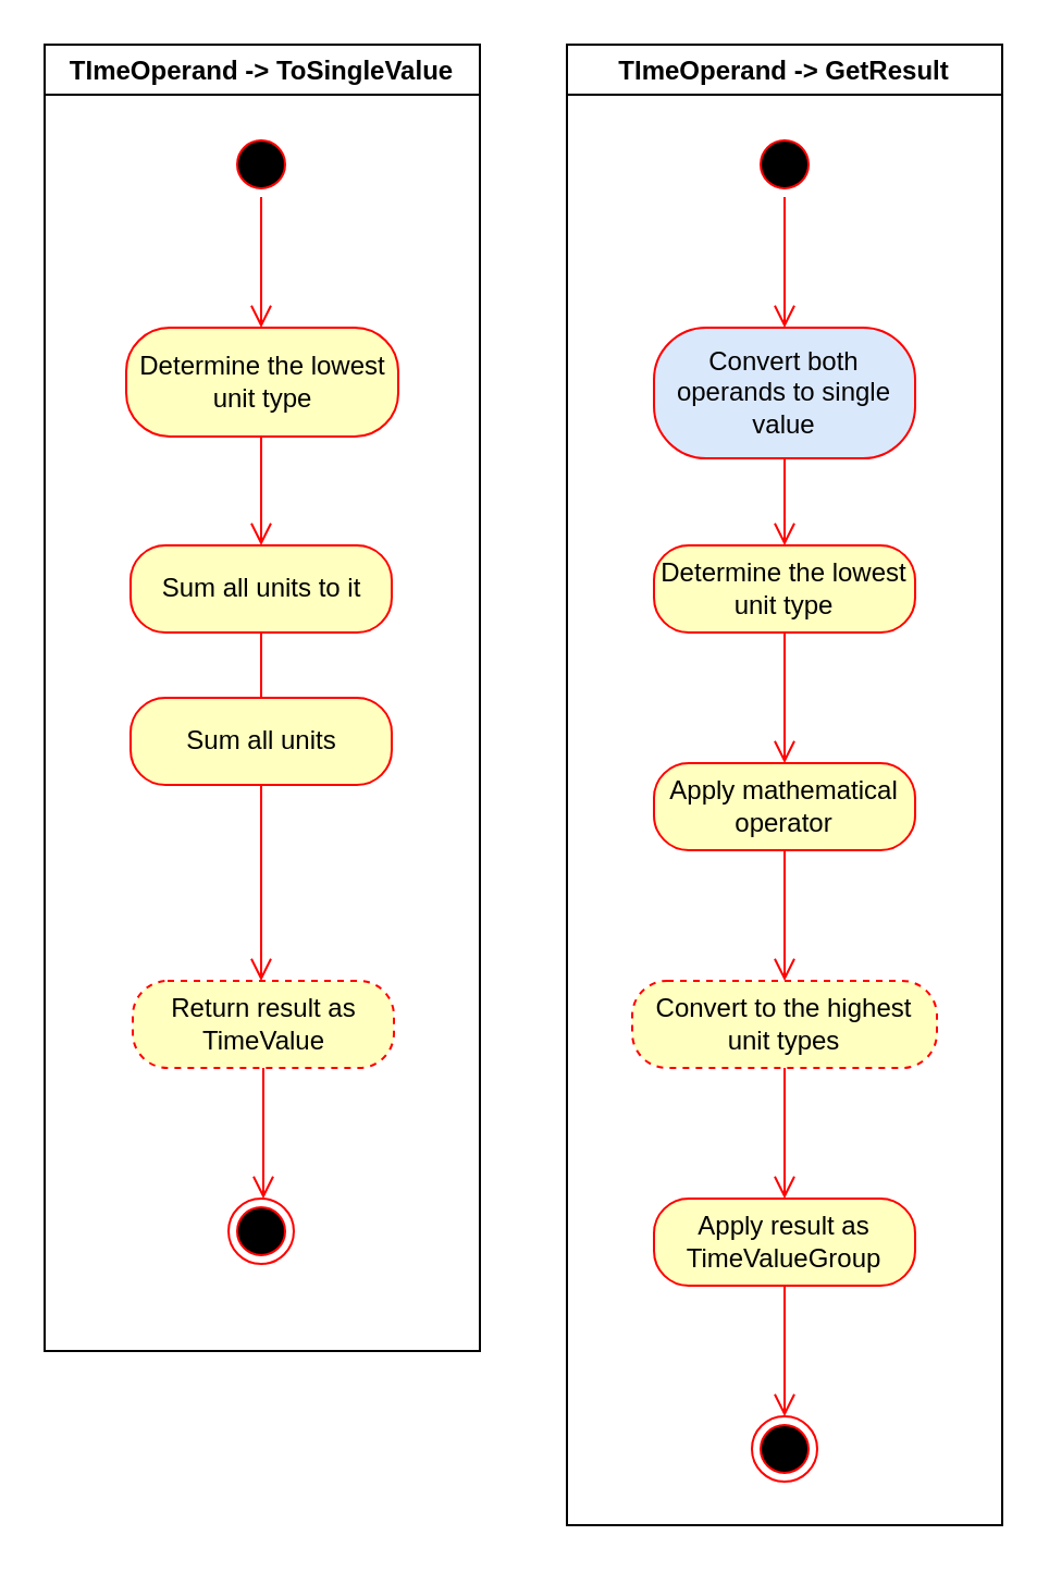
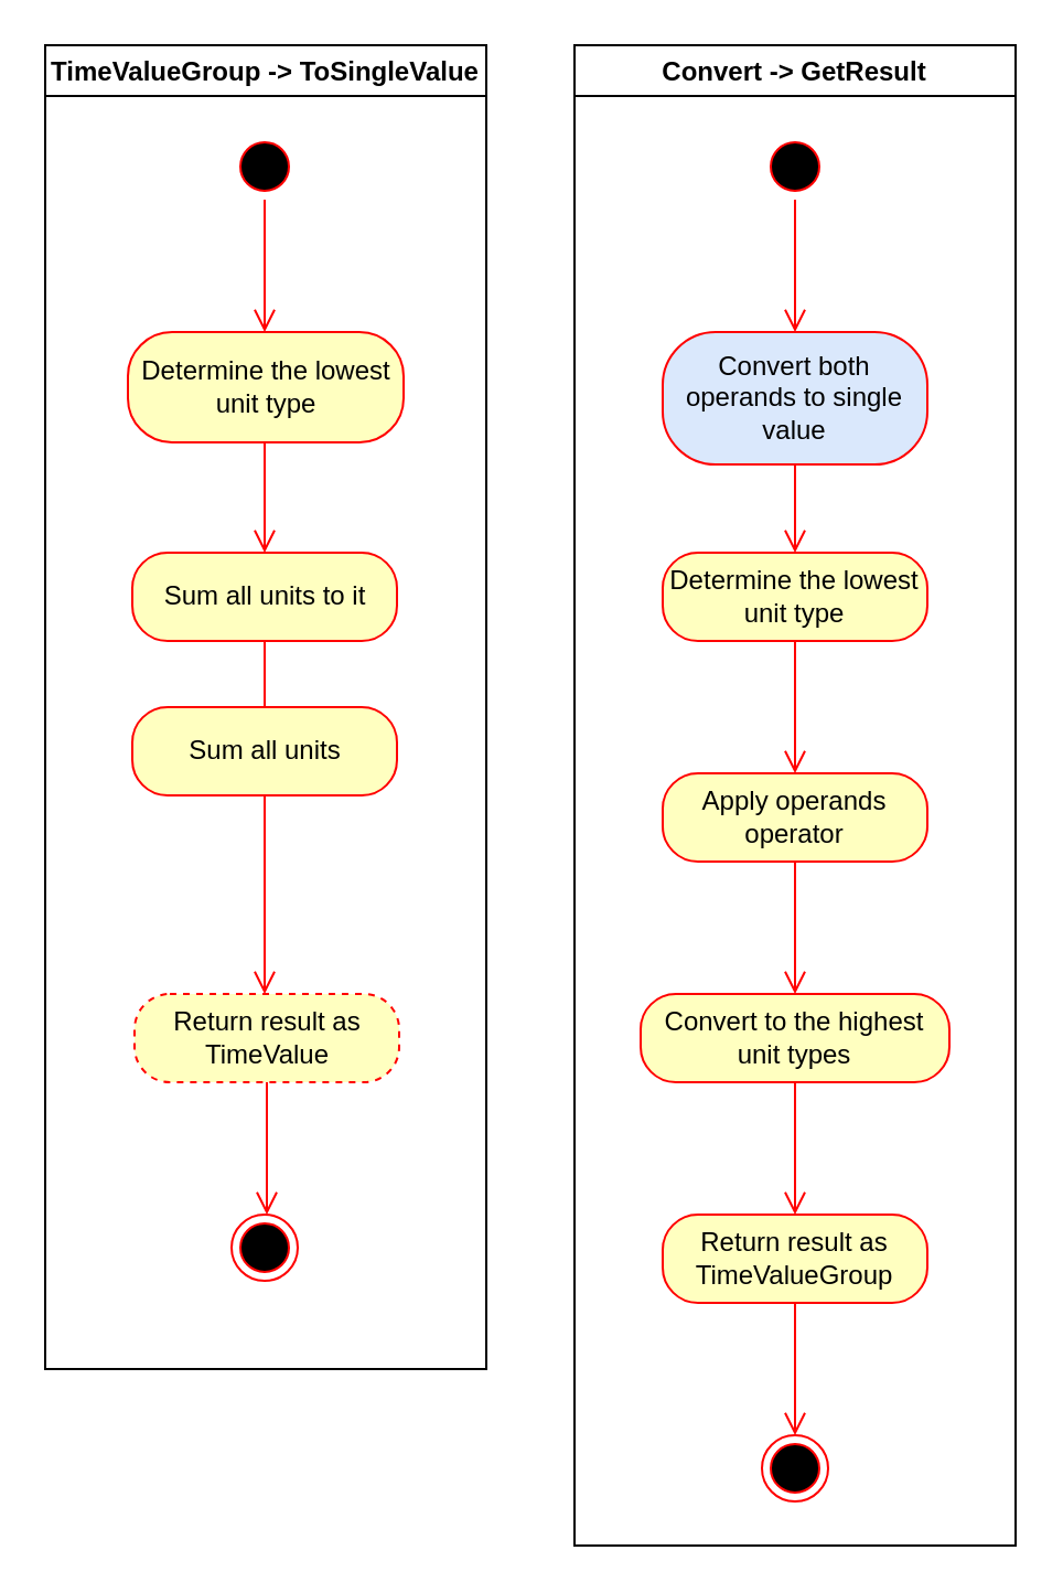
- <mxCell id="2" value="TImeOperand -&gt; ToSingleValue" style="swimlane;" vertex="1" parent="1"><mxGeometry x="20" y="20" width="200" height="600" as="geometry" /></mxCell>
+ <mxCell id="2" value="TimeValueGroup -&gt; ToSingleValue" style="swimlane;" vertex="1" parent="1"><mxGeometry x="20" y="20" width="200" height="600" as="geometry" /></mxCell>
- <mxCell id="14" value="TImeOperand -&gt; GetResult" style="swimlane;" vertex="1" parent="1"><mxGeometry x="260" y="20" width="200" height="680" as="geometry" /></mxCell>
+ <mxCell id="14" value="Convert -&gt; GetResult" style="swimlane;" vertex="1" parent="1"><mxGeometry x="260" y="20" width="200" height="680" as="geometry" /></mxCell>
- <mxCell id="21" value="Apply mathematical operator" style="rounded=1;whiteSpace=wrap;html=1;arcSize=40;fontColor=#000000;fillColor=#ffffc0;strokeColor=#ff0000;" vertex="1" parent="14"><mxGeometry x="40" y="330" width="120" height="40" as="geometry" /></mxCell>
+ <mxCell id="21" value="Apply operands operator" style="rounded=1;whiteSpace=wrap;html=1;arcSize=40;fontColor=#000000;fillColor=#ffffc0;strokeColor=#ff0000;" vertex="1" parent="14"><mxGeometry x="40" y="330" width="120" height="40" as="geometry" /></mxCell>
- <mxCell id="23" value="Convert to the highest unit types" style="rounded=1;whiteSpace=wrap;html=1;arcSize=40;fontColor=#000000;fillColor=#ffffc0;strokeColor=#ff0000;dashed=1;" vertex="1" parent="14"><mxGeometry x="30" y="430" width="140" height="40" as="geometry" /></mxCell>
+ <mxCell id="23" value="Convert to the highest unit types" style="rounded=1;whiteSpace=wrap;html=1;arcSize=40;fontColor=#000000;fillColor=#ffffc0;strokeColor=#ff0000;" vertex="1" parent="14"><mxGeometry x="30" y="430" width="140" height="40" as="geometry" /></mxCell>
- <mxCell id="25" value="Apply result as TimeValueGroup" style="rounded=1;whiteSpace=wrap;html=1;arcSize=40;fontColor=#000000;fillColor=#ffffc0;strokeColor=#ff0000;" vertex="1" parent="14"><mxGeometry x="40" y="530" width="120" height="40" as="geometry" /></mxCell>
+ <mxCell id="25" value="Return result as TimeValueGroup" style="rounded=1;whiteSpace=wrap;html=1;arcSize=40;fontColor=#000000;fillColor=#ffffc0;strokeColor=#ff0000;" vertex="1" parent="14"><mxGeometry x="40" y="530" width="120" height="40" as="geometry" /></mxCell>
